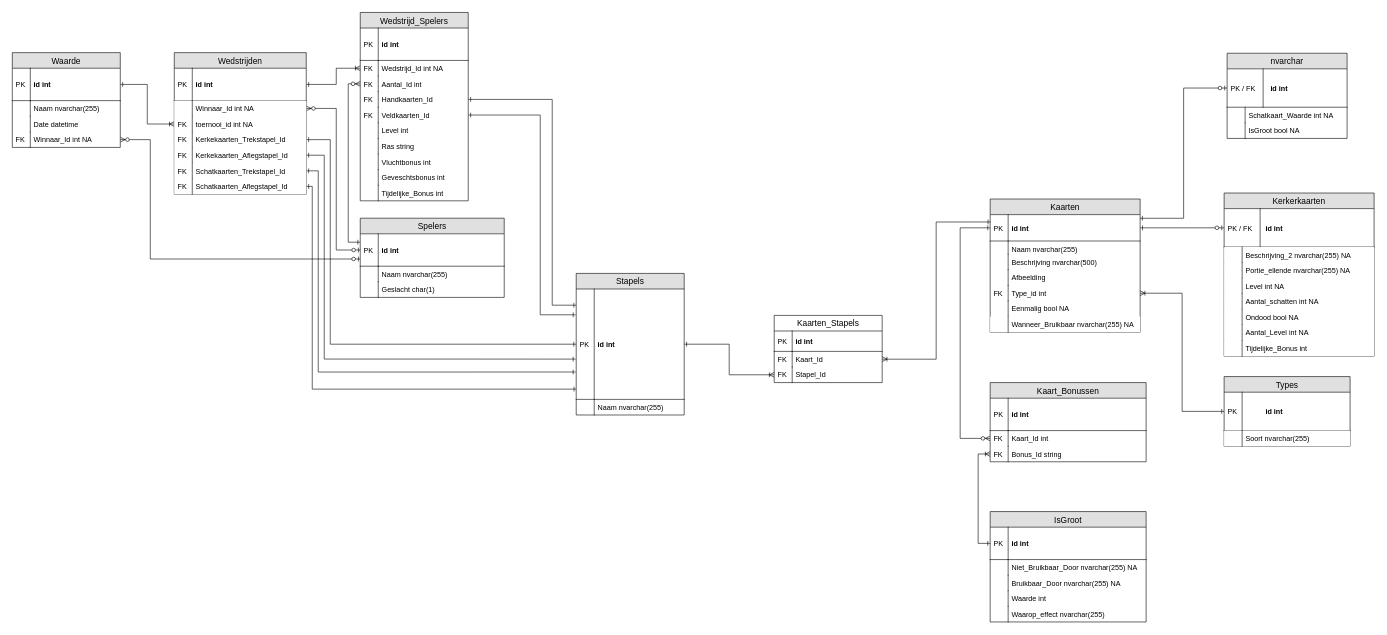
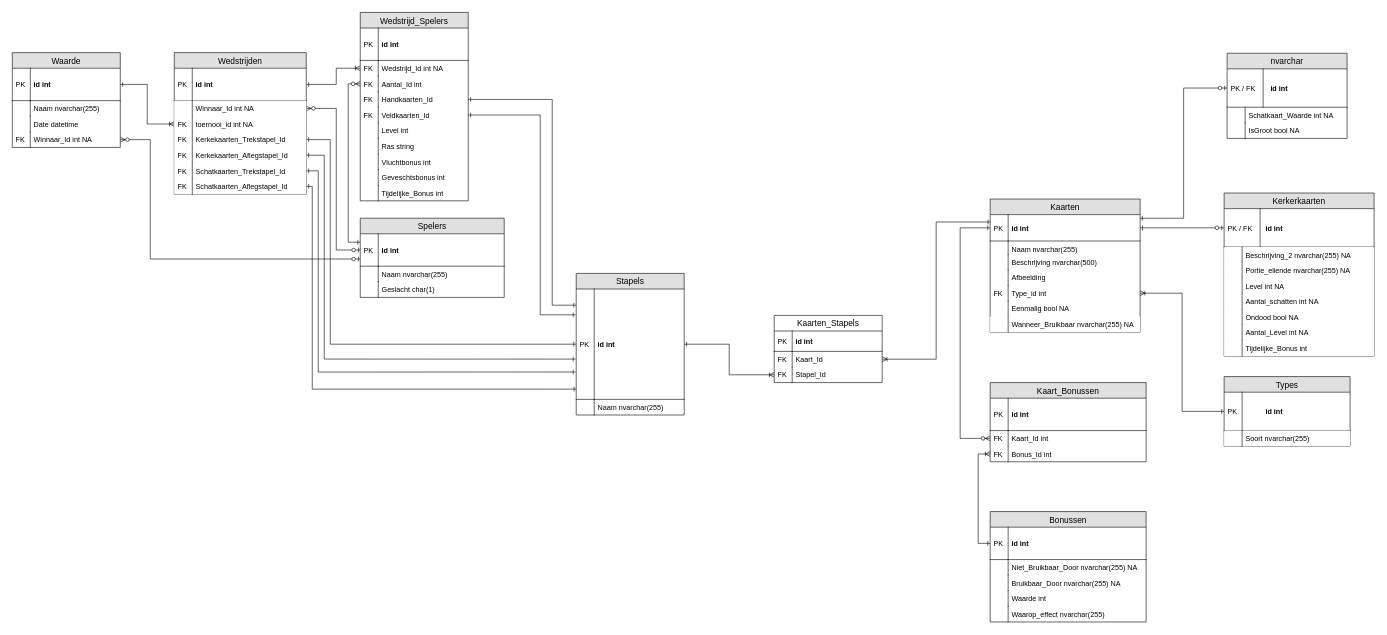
- <mxCell id="58" value="Bonus_Id string" style="shape=partialRectangle;top=0;left=0;right=0;bottom=0;align=left;verticalAlign=top;fillColor=none;spacingLeft=34;spacingRight=4;overflow=hidden;rotatable=0;points=[[0,0.5],[1,0.5]];portConstraint=eastwest;dropTarget=0;fontSize=12;" parent="53" vertex="1"><mxGeometry y="106" width="260" height="26" as="geometry" /></mxCell>
+ <mxCell id="58" value="Bonus_Id int" style="shape=partialRectangle;top=0;left=0;right=0;bottom=0;align=left;verticalAlign=top;fillColor=none;spacingLeft=34;spacingRight=4;overflow=hidden;rotatable=0;points=[[0,0.5],[1,0.5]];portConstraint=eastwest;dropTarget=0;fontSize=12;" parent="53" vertex="1"><mxGeometry y="106" width="260" height="26" as="geometry" /></mxCell>
- <mxCell id="60" value="IsGroot" style="swimlane;fontStyle=0;childLayout=stackLayout;horizontal=1;startSize=26;fillColor=#e0e0e0;horizontalStack=0;resizeParent=1;resizeParentMax=0;resizeLast=0;collapsible=1;marginBottom=0;swimlaneFillColor=#ffffff;align=center;fontSize=14;" parent="1" vertex="1"><mxGeometry x="1650" y="852" width="260" height="184" as="geometry" /></mxCell>
+ <mxCell id="60" value="Bonussen" style="swimlane;fontStyle=0;childLayout=stackLayout;horizontal=1;startSize=26;fillColor=#e0e0e0;horizontalStack=0;resizeParent=1;resizeParentMax=0;resizeLast=0;collapsible=1;marginBottom=0;swimlaneFillColor=#ffffff;align=center;fontSize=14;" parent="1" vertex="1"><mxGeometry x="1650" y="852" width="260" height="184" as="geometry" /></mxCell>
